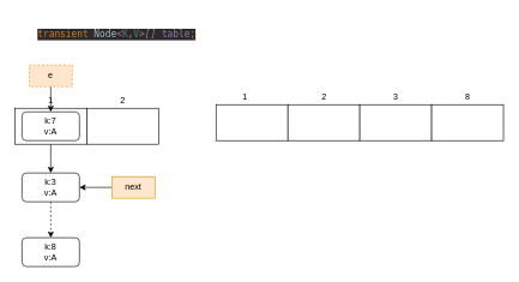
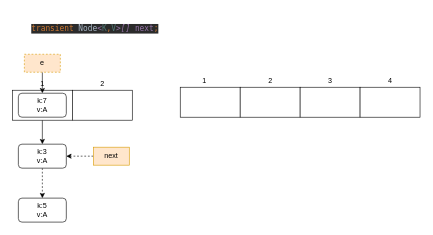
- <mxCell id="23" value="&lt;pre style=&quot;background-color: #2b2b2b ; color: #a9b7c6 ; font-family: &amp;quot;jetbrains mono&amp;quot; , monospace ; font-size: 9.8pt&quot;&gt;&lt;span style=&quot;color: #cc7832&quot;&gt;transient &lt;/span&gt;Node&lt;span style=&quot;color: #9876aa ; font-style: italic&quot;&gt;&amp;lt;&lt;/span&gt;&lt;span style=&quot;color: #507874&quot;&gt;K&lt;/span&gt;&lt;span style=&quot;color: #cc7832&quot;&gt;,&lt;/span&gt;&lt;span style=&quot;color: #507874&quot;&gt;V&lt;/span&gt;&lt;span style=&quot;color: #9876aa ; font-style: italic&quot;&gt;&amp;gt;[] &lt;/span&gt;&lt;span style=&quot;color: #9876aa&quot;&gt;table&lt;/span&gt;&lt;span style=&quot;color: #cc7832&quot;&gt;;&lt;br&gt;&lt;/span&gt;&lt;/pre&gt;" style="text;whiteSpace=wrap;html=1;" vertex="1" parent="1"><mxGeometry x="50" y="20" width="250" height="60" as="geometry" /></mxCell>
+ <mxCell id="23" value="&lt;pre style=&quot;background-color: #2b2b2b ; color: #a9b7c6 ; font-family: &amp;quot;jetbrains mono&amp;quot; , monospace ; font-size: 9.8pt&quot;&gt;&lt;span style=&quot;color: #cc7832&quot;&gt;transient &lt;/span&gt;Node&lt;span style=&quot;color: #9876aa ; font-style: italic&quot;&gt;&amp;lt;&lt;/span&gt;&lt;span style=&quot;color: #507874&quot;&gt;K&lt;/span&gt;&lt;span style=&quot;color: #cc7832&quot;&gt;,&lt;/span&gt;&lt;span style=&quot;color: #507874&quot;&gt;V&lt;/span&gt;&lt;span style=&quot;color: #9876aa ; font-style: italic&quot;&gt;&amp;gt;[] &lt;/span&gt;&lt;span style=&quot;color: #9876aa&quot;&gt;next&lt;/span&gt;&lt;span style=&quot;color: #cc7832&quot;&gt;;&lt;br&gt;&lt;/span&gt;&lt;/pre&gt;" style="text;whiteSpace=wrap;html=1;" vertex="1" parent="1"><mxGeometry x="50" y="20" width="250" height="60" as="geometry" /></mxCell>
- <mxCell id="18" value="8" style="text;html=1;align=center;verticalAlign=middle;resizable=0;points=[];autosize=1;strokeColor=none;" vertex="1" parent="1"><mxGeometry x="640" y="125" width="20" height="20" as="geometry" /></mxCell>
+ <mxCell id="18" value="4" style="text;html=1;align=center;verticalAlign=middle;resizable=0;points=[];autosize=1;strokeColor=none;" vertex="1" parent="1"><mxGeometry x="640" y="125" width="20" height="20" as="geometry" /></mxCell>
- <mxCell id="21" style="edgeStyle=orthogonalEdgeStyle;rounded=0;orthogonalLoop=1;jettySize=auto;html=1;entryX=1;entryY=0.5;entryDx=0;entryDy=0;" edge="1" parent="1" source="22" target="7"><mxGeometry relative="1" as="geometry" /></mxCell>
+ <mxCell id="21" style="edgeStyle=orthogonalEdgeStyle;rounded=0;orthogonalLoop=1;jettySize=auto;html=1;entryX=1;entryY=0.5;entryDx=0;entryDy=0;dashed=1;" edge="1" parent="1" source="22" target="7"><mxGeometry relative="1" as="geometry" /></mxCell>
- <mxCell id="8" value="k:8&lt;br&gt;v:A" style="rounded=1;whiteSpace=wrap;html=1;" vertex="1" parent="1"><mxGeometry x="30" y="330" width="80" height="40" as="geometry" /></mxCell>
+ <mxCell id="8" value="k:5&lt;br&gt;v:A" style="rounded=1;whiteSpace=wrap;html=1;" vertex="1" parent="1"><mxGeometry x="30" y="330" width="80" height="40" as="geometry" /></mxCell>
